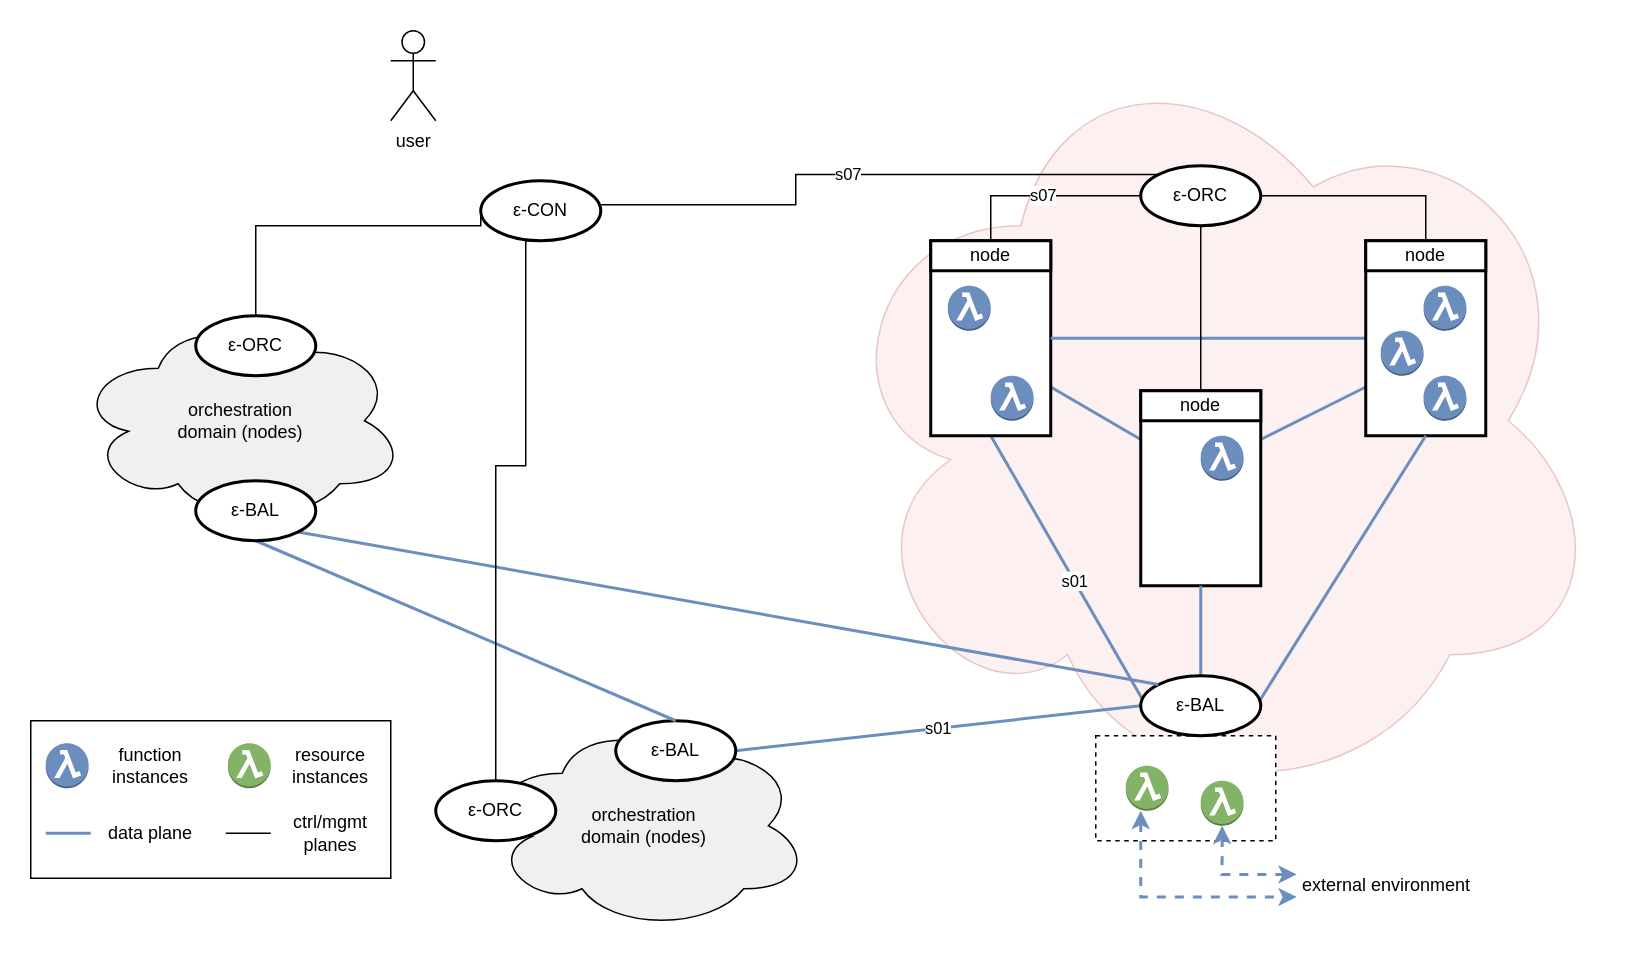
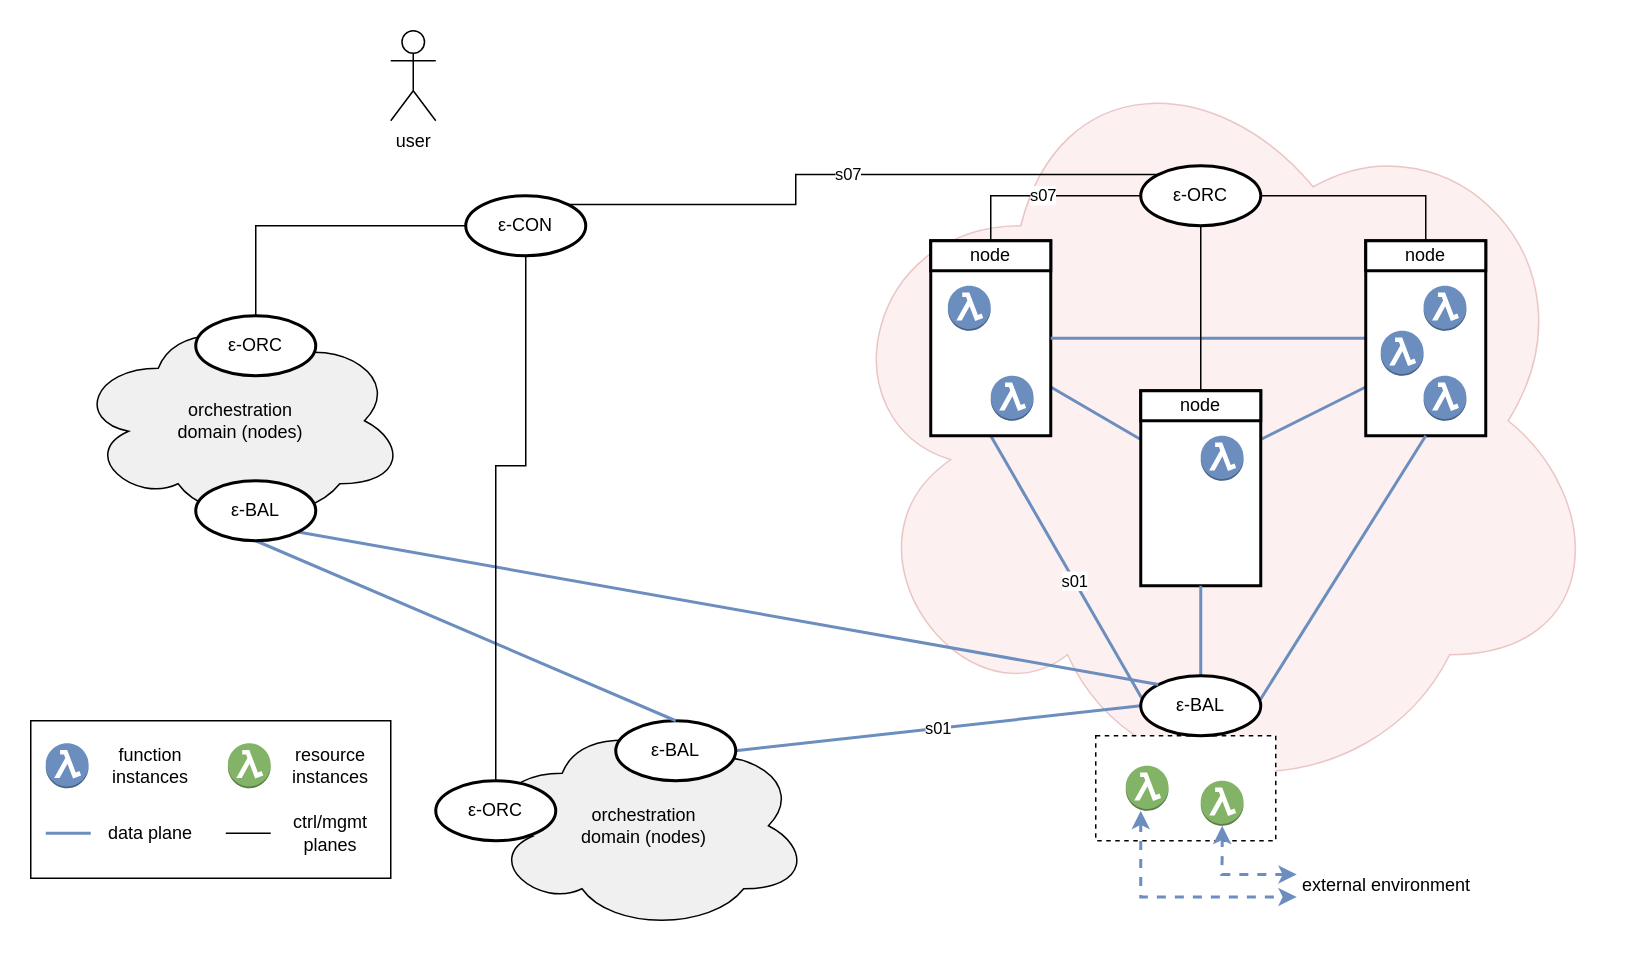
- <mxCell id="44" value="ε-CON" style="ellipse;whiteSpace=wrap;html=1;strokeWidth=2;" parent="1" vertex="1"><mxGeometry x="320" y="120" width="80" height="40" as="geometry" /></mxCell>
+ <mxCell id="44" value="ε-CON" style="ellipse;whiteSpace=wrap;html=1;strokeWidth=2;" parent="1" vertex="1"><mxGeometry x="310" y="130" width="80" height="40" as="geometry" /></mxCell>
